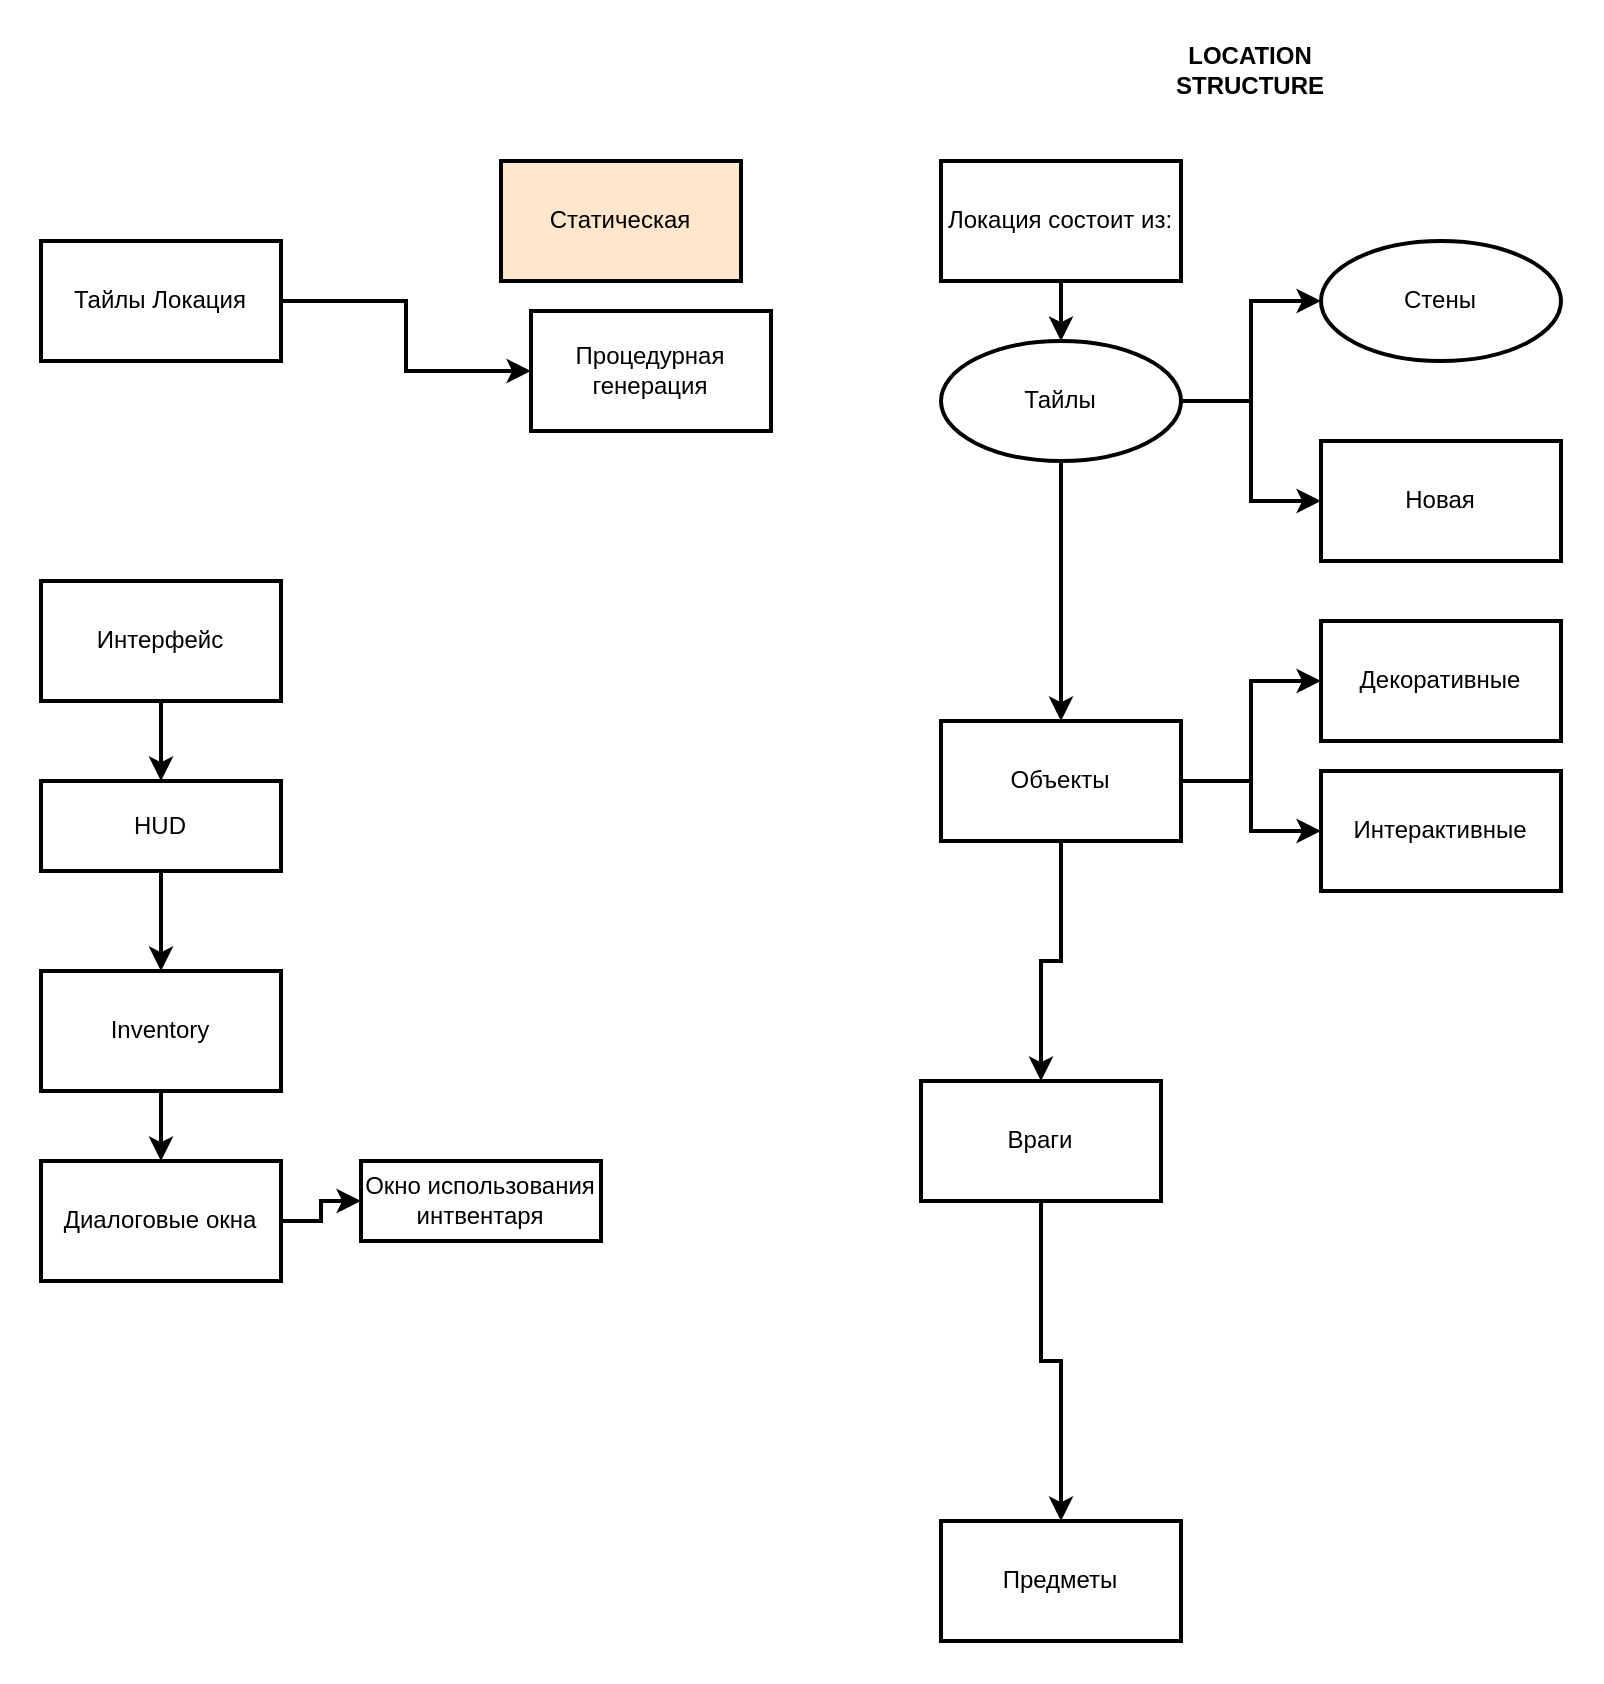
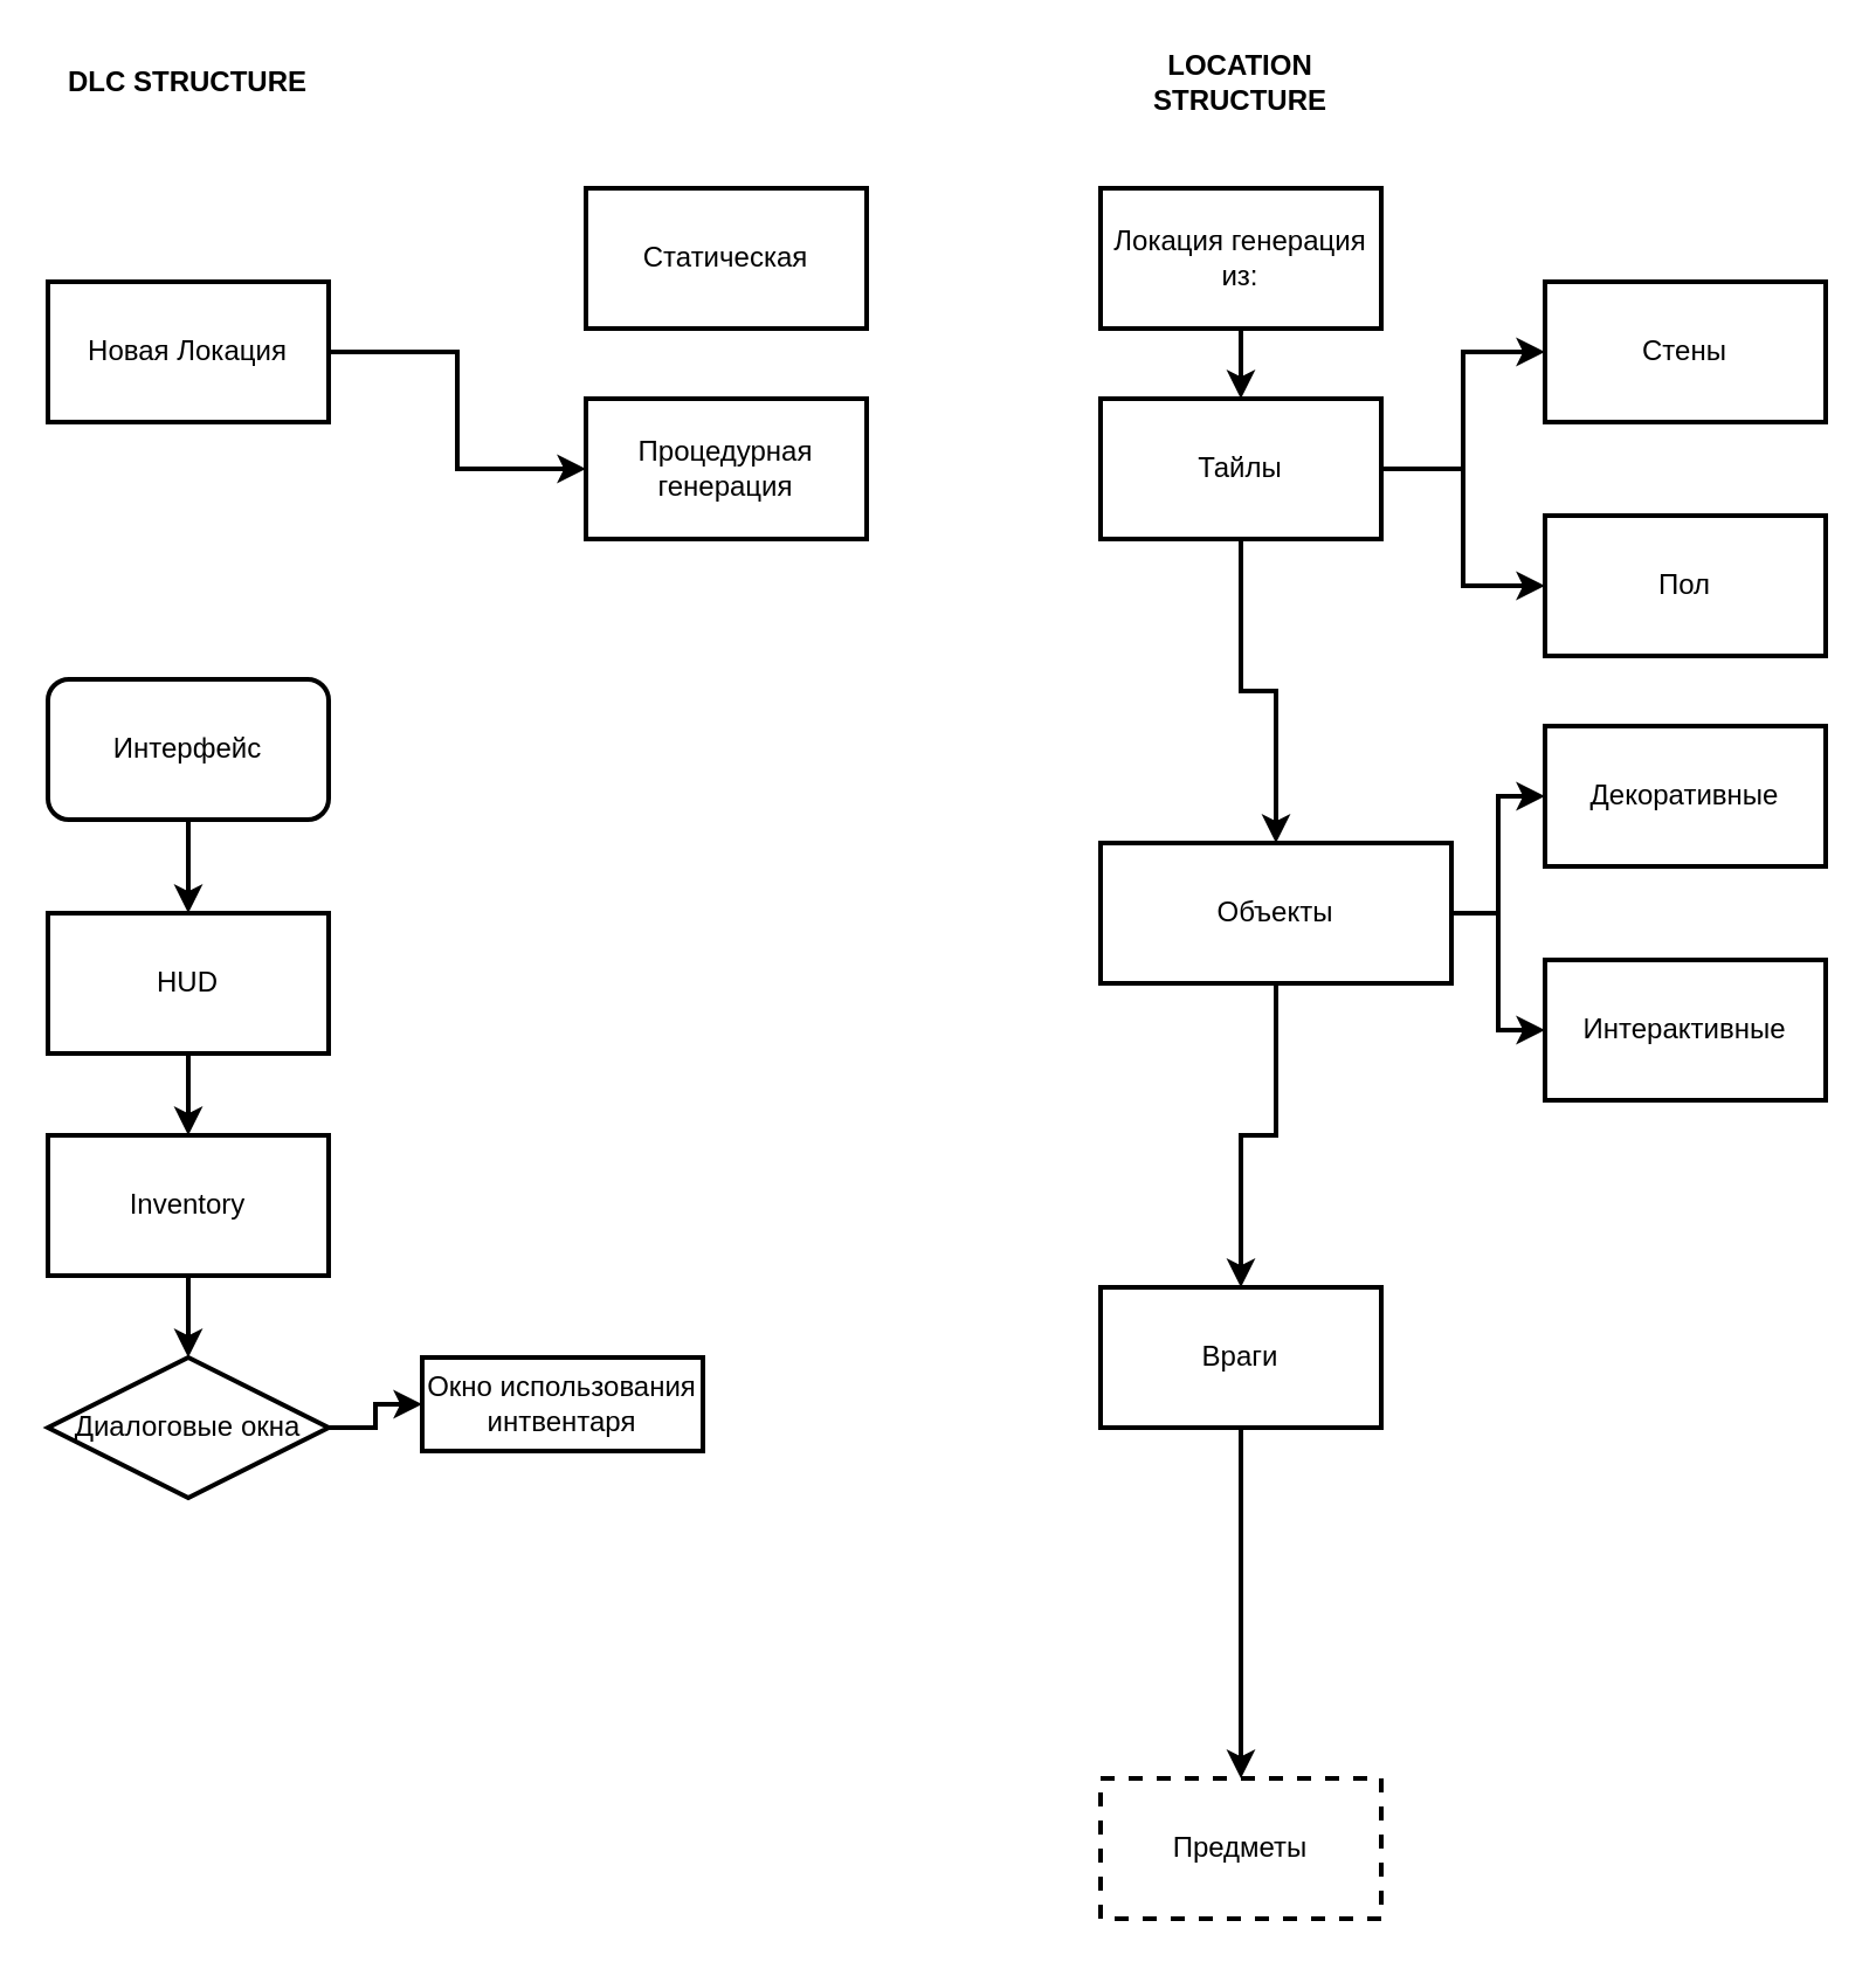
+ <mxCell id="4" value="&lt;b&gt;DLC STRUCTURE&lt;/b&gt;" style="text;html=1;strokeColor=none;fillColor=none;align=center;verticalAlign=middle;whiteSpace=wrap;rounded=0;fontSize=12;fontFamily=Helvetica;fontColor=default;" parent="1" vertex="1"><mxGeometry x="20" y="20" width="120" height="30" as="geometry" /></mxCell>
- <mxCell id="9" value="&lt;b&gt;LOCATION STRUCTURE&lt;/b&gt;" style="text;html=1;strokeColor=none;fillColor=none;align=center;verticalAlign=middle;whiteSpace=wrap;rounded=0;fontSize=12;fontFamily=Helvetica;fontColor=default;" parent="1" vertex="1"><mxGeometry x="565" y="20" width="120" height="30" as="geometry" /></mxCell>
+ <mxCell id="9" value="&lt;b&gt;LOCATION STRUCTURE&lt;/b&gt;" style="text;html=1;strokeColor=none;fillColor=none;align=center;verticalAlign=middle;whiteSpace=wrap;rounded=0;fontSize=12;fontFamily=Helvetica;fontColor=default;" parent="1" vertex="1"><mxGeometry x="470" y="20" width="120" height="30" as="geometry" /></mxCell>
- <mxCell id="5" value="Статическая" style="rounded=0;whiteSpace=wrap;html=1;strokeWidth=2;fillColor=#ffe6cc;" parent="1" vertex="1"><mxGeometry x="250" y="80" width="120" height="60" as="geometry" /></mxCell>
+ <mxCell id="5" value="Статическая" style="rounded=0;whiteSpace=wrap;html=1;strokeWidth=2;" parent="1" vertex="1"><mxGeometry x="250" y="80" width="120" height="60" as="geometry" /></mxCell>
- <mxCell id="8" value="Локация состоит из:" style="rounded=0;whiteSpace=wrap;html=1;strokeColor=default;strokeWidth=2;fontFamily=Helvetica;fontSize=12;fontColor=default;fillColor=default;" parent="1" vertex="1"><mxGeometry x="470" y="80" width="120" height="60" as="geometry" /></mxCell>
+ <mxCell id="8" value="Локация генерация из:" style="rounded=0;whiteSpace=wrap;html=1;strokeColor=default;strokeWidth=2;fontFamily=Helvetica;fontSize=12;fontColor=default;fillColor=default;" parent="1" vertex="1"><mxGeometry x="470" y="80" width="120" height="60" as="geometry" /></mxCell>
- <mxCell id="3" value="Тайлы Локация" style="rounded=0;whiteSpace=wrap;html=1;strokeWidth=2;" parent="1" vertex="1"><mxGeometry x="20" y="120" width="120" height="60" as="geometry" /></mxCell>
+ <mxCell id="3" value="Новая Локация" style="rounded=0;whiteSpace=wrap;html=1;strokeWidth=2;" parent="1" vertex="1"><mxGeometry x="20" y="120" width="120" height="60" as="geometry" /></mxCell>
- <mxCell id="14" value="Стены" style="ellipse;whiteSpace=wrap;html=1;strokeColor=default;strokeWidth=2;fontFamily=Helvetica;fontSize=12;fontColor=default;fillColor=default;" parent="1" vertex="1"><mxGeometry x="660" y="120" width="120" height="60" as="geometry" /></mxCell>
+ <mxCell id="14" value="Стены" style="rounded=0;whiteSpace=wrap;html=1;strokeColor=default;strokeWidth=2;fontFamily=Helvetica;fontSize=12;fontColor=default;fillColor=default;" parent="1" vertex="1"><mxGeometry x="660" y="120" width="120" height="60" as="geometry" /></mxCell>
- <mxCell id="6" value="Процедурная генерация" style="rounded=0;whiteSpace=wrap;html=1;strokeWidth=2;" parent="1" vertex="1"><mxGeometry x="265" y="155" width="120" height="60" as="geometry" /></mxCell>
+ <mxCell id="6" value="Процедурная генерация" style="rounded=0;whiteSpace=wrap;html=1;strokeWidth=2;" parent="1" vertex="1"><mxGeometry x="250" y="170" width="120" height="60" as="geometry" /></mxCell>
- <mxCell id="13" value="Тайлы" style="ellipse;whiteSpace=wrap;html=1;strokeColor=default;strokeWidth=2;fontFamily=Helvetica;fontSize=12;fontColor=default;fillColor=default;" parent="1" vertex="1"><mxGeometry x="470" y="170" width="120" height="60" as="geometry" /></mxCell>
+ <mxCell id="13" value="Тайлы" style="rounded=0;whiteSpace=wrap;html=1;strokeColor=default;strokeWidth=2;fontFamily=Helvetica;fontSize=12;fontColor=default;fillColor=default;" parent="1" vertex="1"><mxGeometry x="470" y="170" width="120" height="60" as="geometry" /></mxCell>
- <mxCell id="15" value="Новая" style="rounded=0;whiteSpace=wrap;html=1;strokeColor=default;strokeWidth=2;fontFamily=Helvetica;fontSize=12;fontColor=default;fillColor=default;" parent="1" vertex="1"><mxGeometry x="660" y="220" width="120" height="60" as="geometry" /></mxCell>
+ <mxCell id="15" value="Пол" style="rounded=0;whiteSpace=wrap;html=1;strokeColor=default;strokeWidth=2;fontFamily=Helvetica;fontSize=12;fontColor=default;fillColor=default;" parent="1" vertex="1"><mxGeometry x="660" y="220" width="120" height="60" as="geometry" /></mxCell>
- <mxCell id="26" value="Интерфейс" style="rounded=0;whiteSpace=wrap;html=1;strokeColor=default;strokeWidth=2;fontFamily=Helvetica;fontSize=12;fontColor=default;fillColor=default;" parent="1" vertex="1"><mxGeometry x="20" y="290" width="120" height="60" as="geometry" /></mxCell>
+ <mxCell id="26" value="Интерфейс" style="whiteSpace=wrap;html=1;strokeColor=default;strokeWidth=2;fontFamily=Helvetica;fontSize=12;fontColor=default;fillColor=default;rounded=1;" parent="1" vertex="1"><mxGeometry x="20" y="290" width="120" height="60" as="geometry" /></mxCell>
- <mxCell id="19" value="Объекты" style="rounded=0;whiteSpace=wrap;html=1;strokeColor=default;strokeWidth=2;fontFamily=Helvetica;fontSize=12;fontColor=default;fillColor=default;" parent="1" vertex="1"><mxGeometry x="470" y="360" width="120" height="60" as="geometry" /></mxCell>
+ <mxCell id="19" value="Объекты" style="rounded=0;whiteSpace=wrap;html=1;strokeColor=default;strokeWidth=2;fontFamily=Helvetica;fontSize=12;fontColor=default;fillColor=default;" parent="1" vertex="1"><mxGeometry x="470" y="360" width="150" height="60" as="geometry" /></mxCell>
- <mxCell id="28" value="HUD" style="rounded=0;whiteSpace=wrap;html=1;strokeColor=default;strokeWidth=2;fontFamily=Helvetica;fontSize=12;fontColor=default;fillColor=default;" parent="1" vertex="1"><mxGeometry x="20" y="390" width="120" height="45" as="geometry" /></mxCell>
+ <mxCell id="28" value="HUD" style="rounded=0;whiteSpace=wrap;html=1;strokeColor=default;strokeWidth=2;fontFamily=Helvetica;fontSize=12;fontColor=default;fillColor=default;" parent="1" vertex="1"><mxGeometry x="20" y="390" width="120" height="60" as="geometry" /></mxCell>
- <mxCell id="21" value="Интерактивные" style="rounded=0;whiteSpace=wrap;html=1;strokeColor=default;strokeWidth=2;fontFamily=Helvetica;fontSize=12;fontColor=default;fillColor=default;" parent="1" vertex="1"><mxGeometry x="660" y="385" width="120" height="60" as="geometry" /></mxCell>
+ <mxCell id="21" value="Интерактивные" style="rounded=0;whiteSpace=wrap;html=1;strokeColor=default;strokeWidth=2;fontFamily=Helvetica;fontSize=12;fontColor=default;fillColor=default;" parent="1" vertex="1"><mxGeometry x="660" y="410" width="120" height="60" as="geometry" /></mxCell>
- <mxCell id="23" value="Враги" style="rounded=0;whiteSpace=wrap;html=1;strokeColor=default;strokeWidth=2;fontFamily=Helvetica;fontSize=12;fontColor=default;fillColor=default;" parent="1" vertex="1"><mxGeometry x="460" y="540" width="120" height="60" as="geometry" /></mxCell>
+ <mxCell id="23" value="Враги" style="rounded=0;whiteSpace=wrap;html=1;strokeColor=default;strokeWidth=2;fontFamily=Helvetica;fontSize=12;fontColor=default;fillColor=default;" parent="1" vertex="1"><mxGeometry x="470" y="550" width="120" height="60" as="geometry" /></mxCell>
- <mxCell id="32" value="Диалоговые окна" style="rounded=0;whiteSpace=wrap;html=1;strokeColor=default;strokeWidth=2;fontFamily=Helvetica;fontSize=12;fontColor=default;fillColor=default;" parent="1" vertex="1"><mxGeometry x="20" y="580" width="120" height="60" as="geometry" /></mxCell>
+ <mxCell id="32" value="Диалоговые окна" style="rhombus;whiteSpace=wrap;html=1;strokeColor=default;strokeWidth=2;fontFamily=Helvetica;fontSize=12;fontColor=default;fillColor=default;" parent="1" vertex="1"><mxGeometry x="20" y="580" width="120" height="60" as="geometry" /></mxCell>
- <mxCell id="24" value="Предметы" style="rounded=0;whiteSpace=wrap;html=1;strokeColor=default;strokeWidth=2;fontFamily=Helvetica;fontSize=12;fontColor=default;fillColor=default;" parent="1" vertex="1"><mxGeometry x="470" y="760" width="120" height="60" as="geometry" /></mxCell>
+ <mxCell id="24" value="Предметы" style="rounded=0;whiteSpace=wrap;html=1;strokeColor=default;strokeWidth=2;fontFamily=Helvetica;fontSize=12;fontColor=default;fillColor=default;dashed=1;" parent="1" vertex="1"><mxGeometry x="470" y="760" width="120" height="60" as="geometry" /></mxCell>
